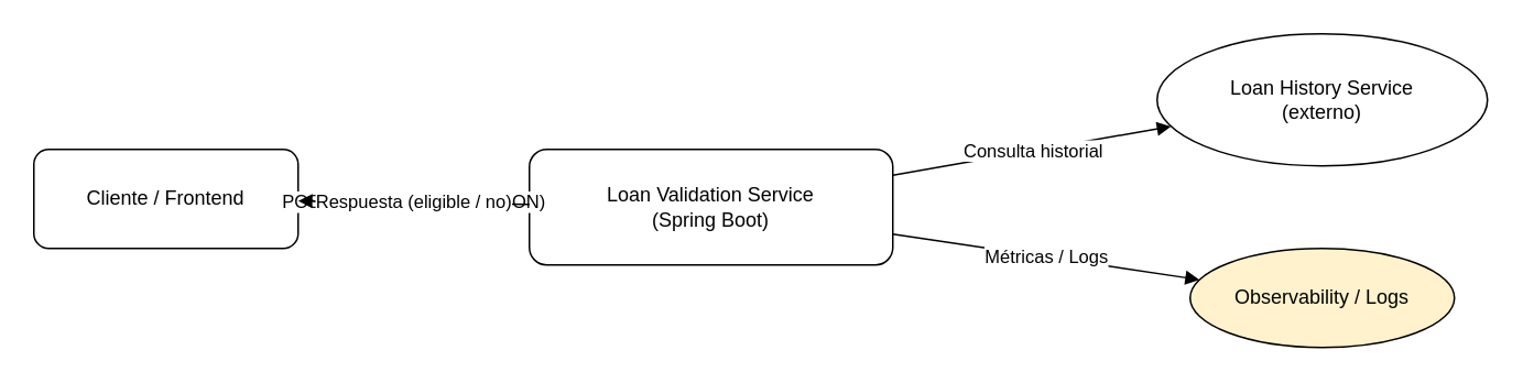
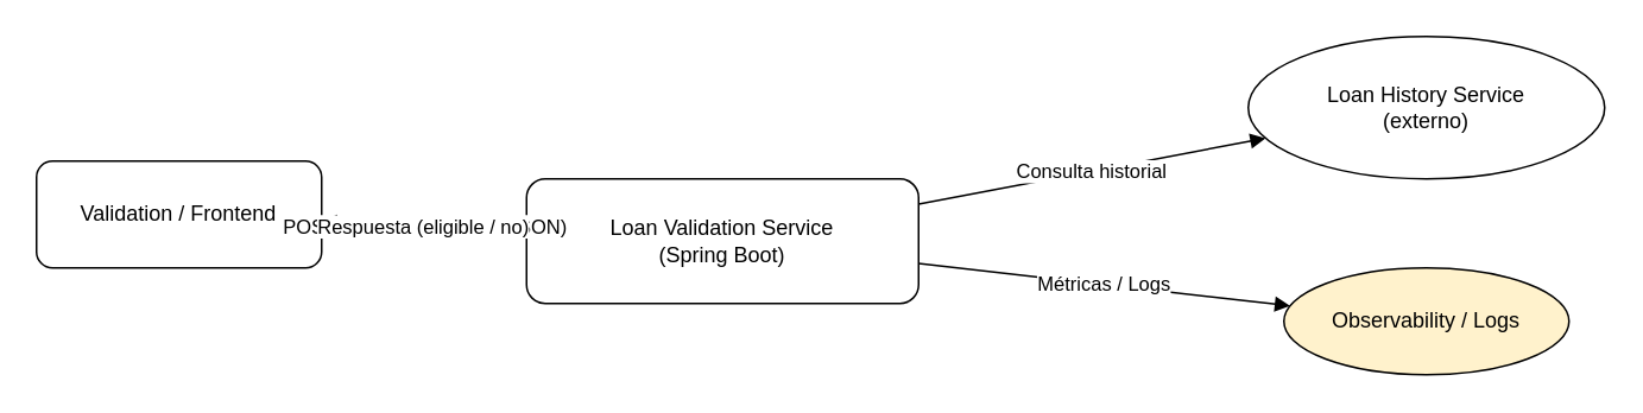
- <mxCell id="2" value="Cliente / Frontend" style="rounded=1;whiteSpace=wrap;html=1;" parent="1" vertex="1"><mxGeometry x="20" y="90" width="160" height="60" as="geometry" /></mxCell>
+ <mxCell id="2" value="Validation / Frontend" style="rounded=1;whiteSpace=wrap;html=1;" parent="1" vertex="1"><mxGeometry x="20" y="90" width="160" height="60" as="geometry" /></mxCell>
- <mxCell id="3" value="Loan Validation Service&#10;(Spring Boot)" style="rounded=1;whiteSpace=wrap;html=1;" parent="1" vertex="1"><mxGeometry x="320" y="90" width="220" height="70" as="geometry" /></mxCell>
+ <mxCell id="3" value="Loan Validation Service&#10;(Spring Boot)" style="rounded=1;whiteSpace=wrap;html=1;" parent="1" vertex="1"><mxGeometry x="295" y="100" width="220" height="70" as="geometry" /></mxCell>
